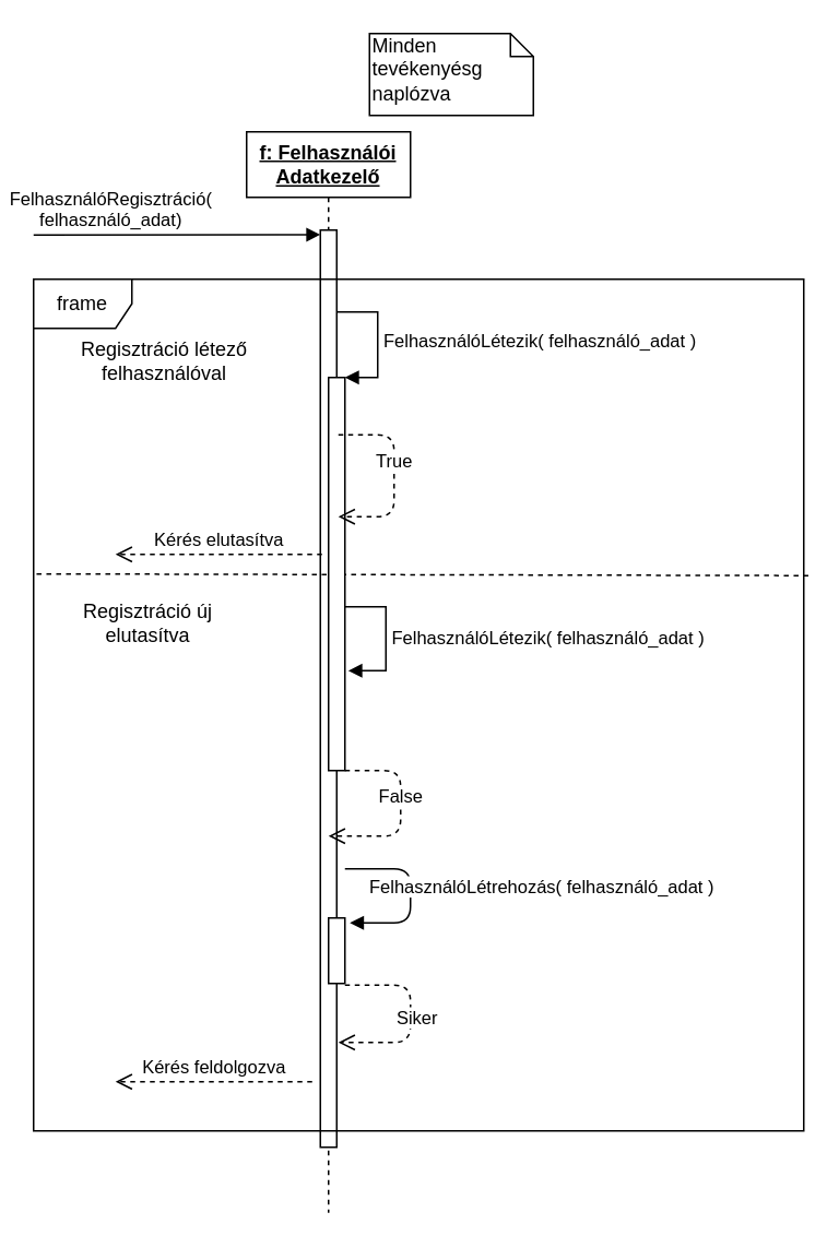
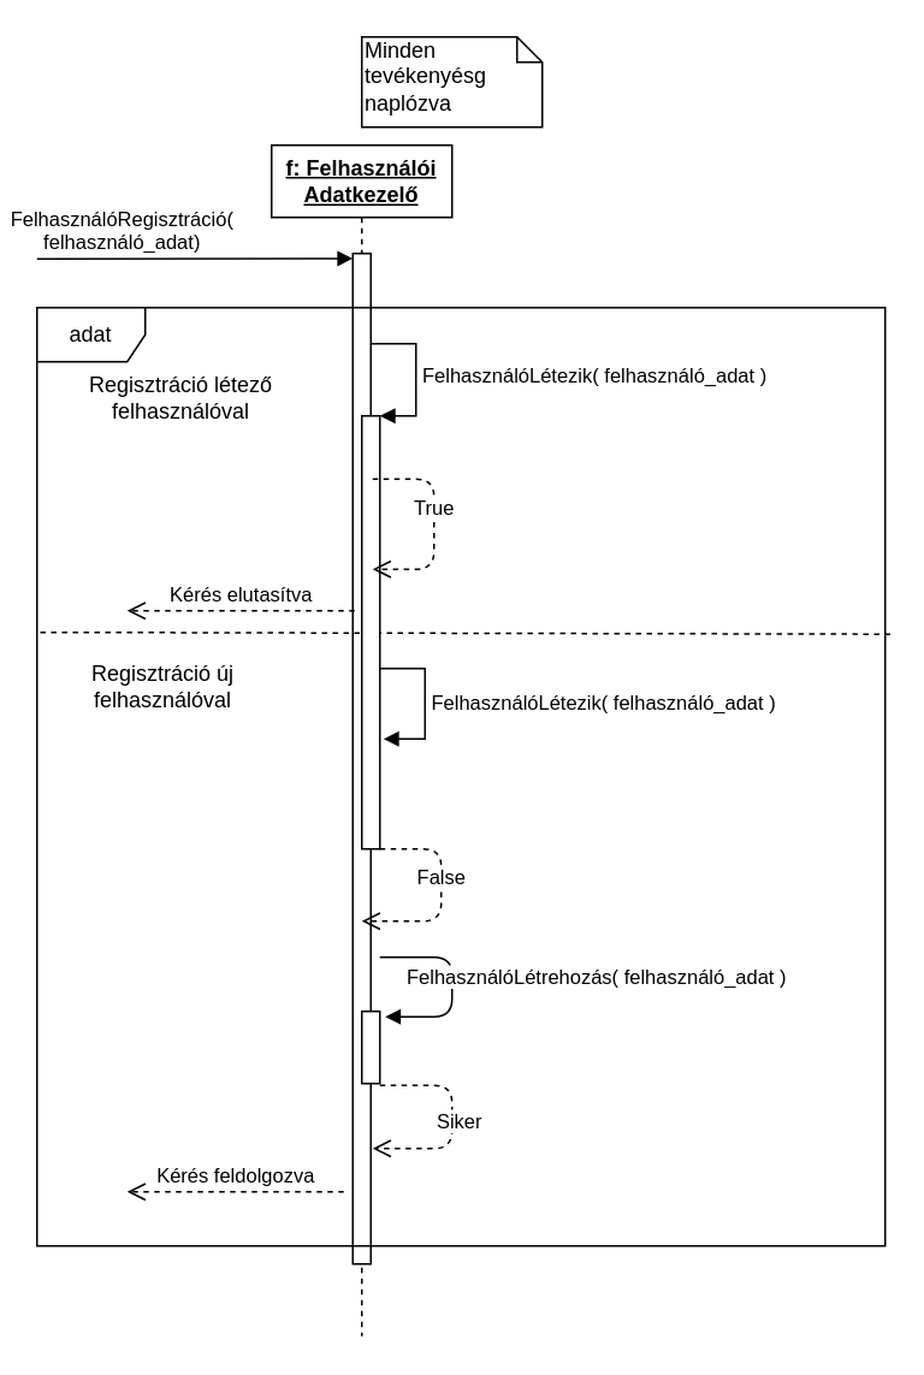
- <mxCell id="13" value="Minden tevékenyésg naplózva" style="shape=note;whiteSpace=wrap;html=1;size=14;verticalAlign=top;align=left;spacingTop=-6;" parent="1" vertex="1"><mxGeometry x="225" y="20" width="100" height="50" as="geometry" /></mxCell>
+ <mxCell id="13" value="Minden tevékenyésg naplózva" style="shape=note;whiteSpace=wrap;html=1;size=14;verticalAlign=top;align=left;spacingTop=-6;" parent="1" vertex="1"><mxGeometry x="200" y="20" width="100" height="50" as="geometry" /></mxCell>
- <mxCell id="6" value="frame" style="shape=umlFrame;whiteSpace=wrap;html=1;" vertex="1" parent="2"><mxGeometry x="-130" y="90" width="470" height="520" as="geometry" /></mxCell>
+ <mxCell id="6" value="adat" style="shape=umlFrame;whiteSpace=wrap;html=1;" vertex="1" parent="2"><mxGeometry x="-130" y="90" width="470" height="520" as="geometry" /></mxCell>
- <mxCell id="11" value="Regisztráció új elutasítva" style="text;html=1;strokeColor=none;fillColor=none;align=center;verticalAlign=middle;whiteSpace=wrap;rounded=0;" vertex="1" parent="2"><mxGeometry x="-120" y="290" width="120" height="20" as="geometry" /></mxCell>
+ <mxCell id="11" value="Regisztráció új felhasználóval" style="text;html=1;strokeColor=none;fillColor=none;align=center;verticalAlign=middle;whiteSpace=wrap;rounded=0;" vertex="1" parent="2"><mxGeometry x="-120" y="290" width="120" height="20" as="geometry" /></mxCell>
